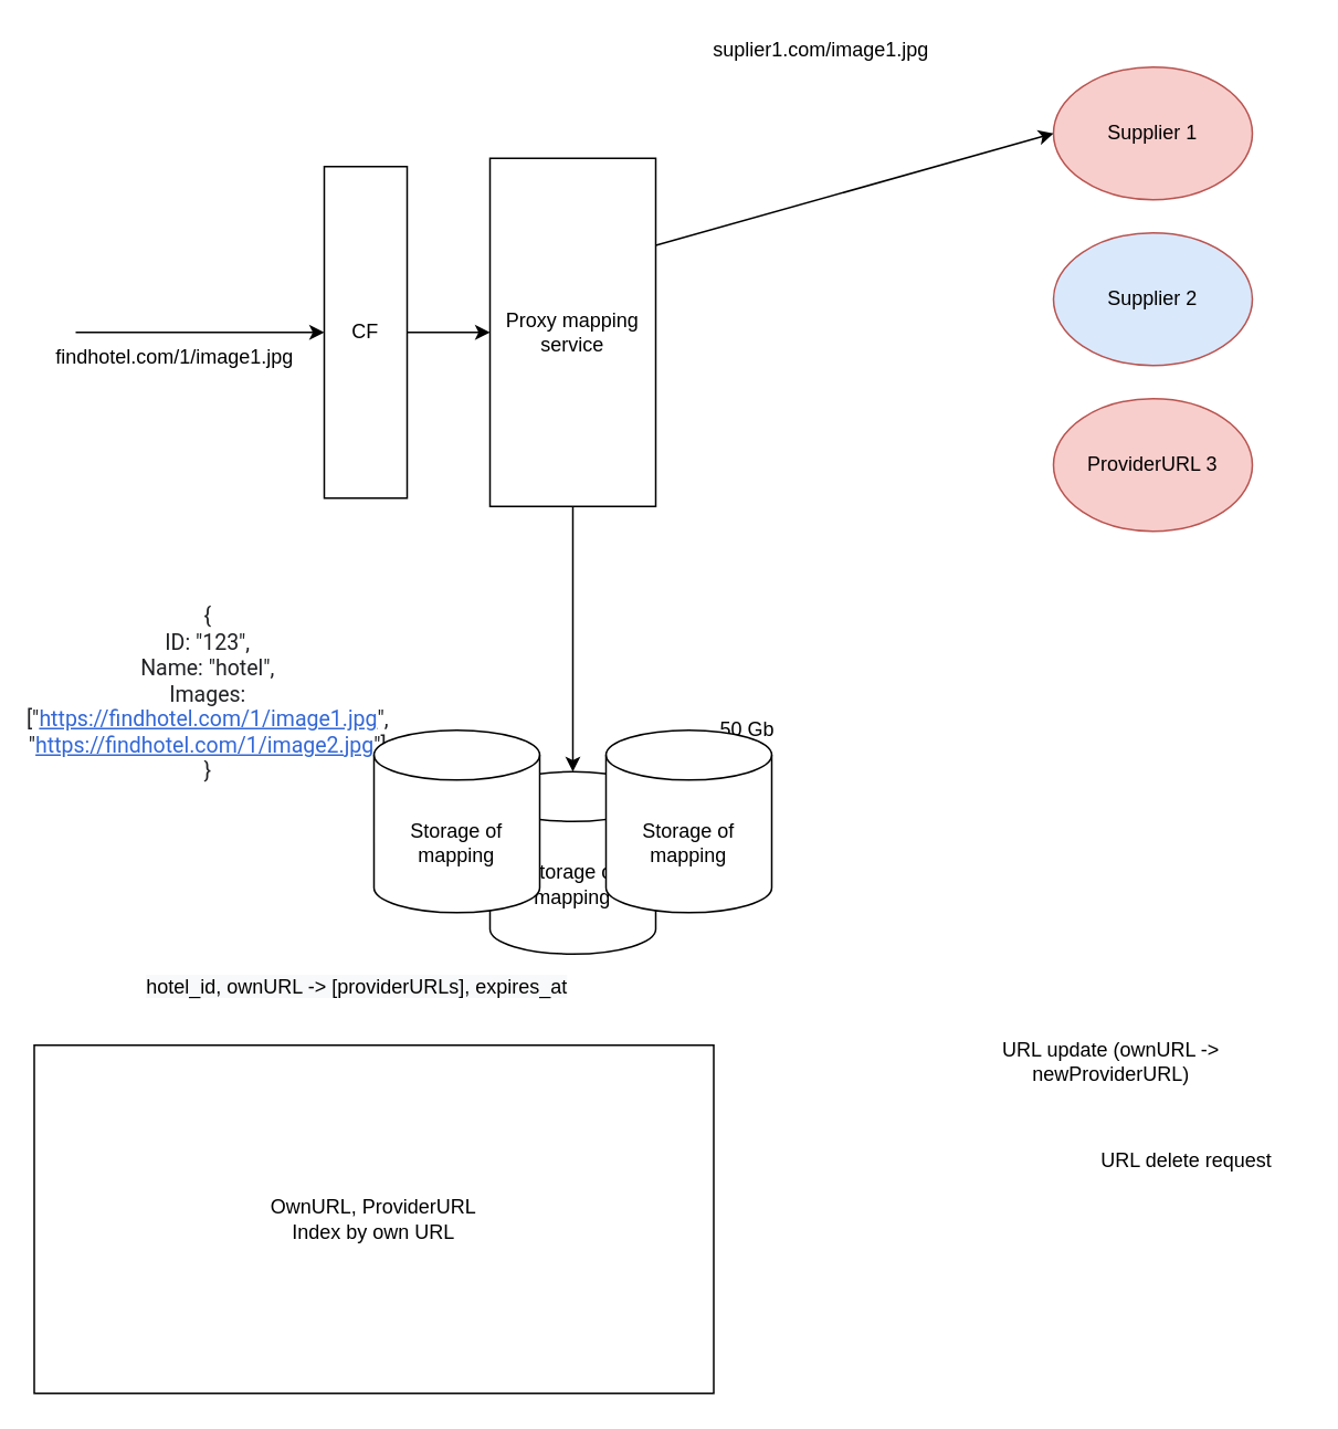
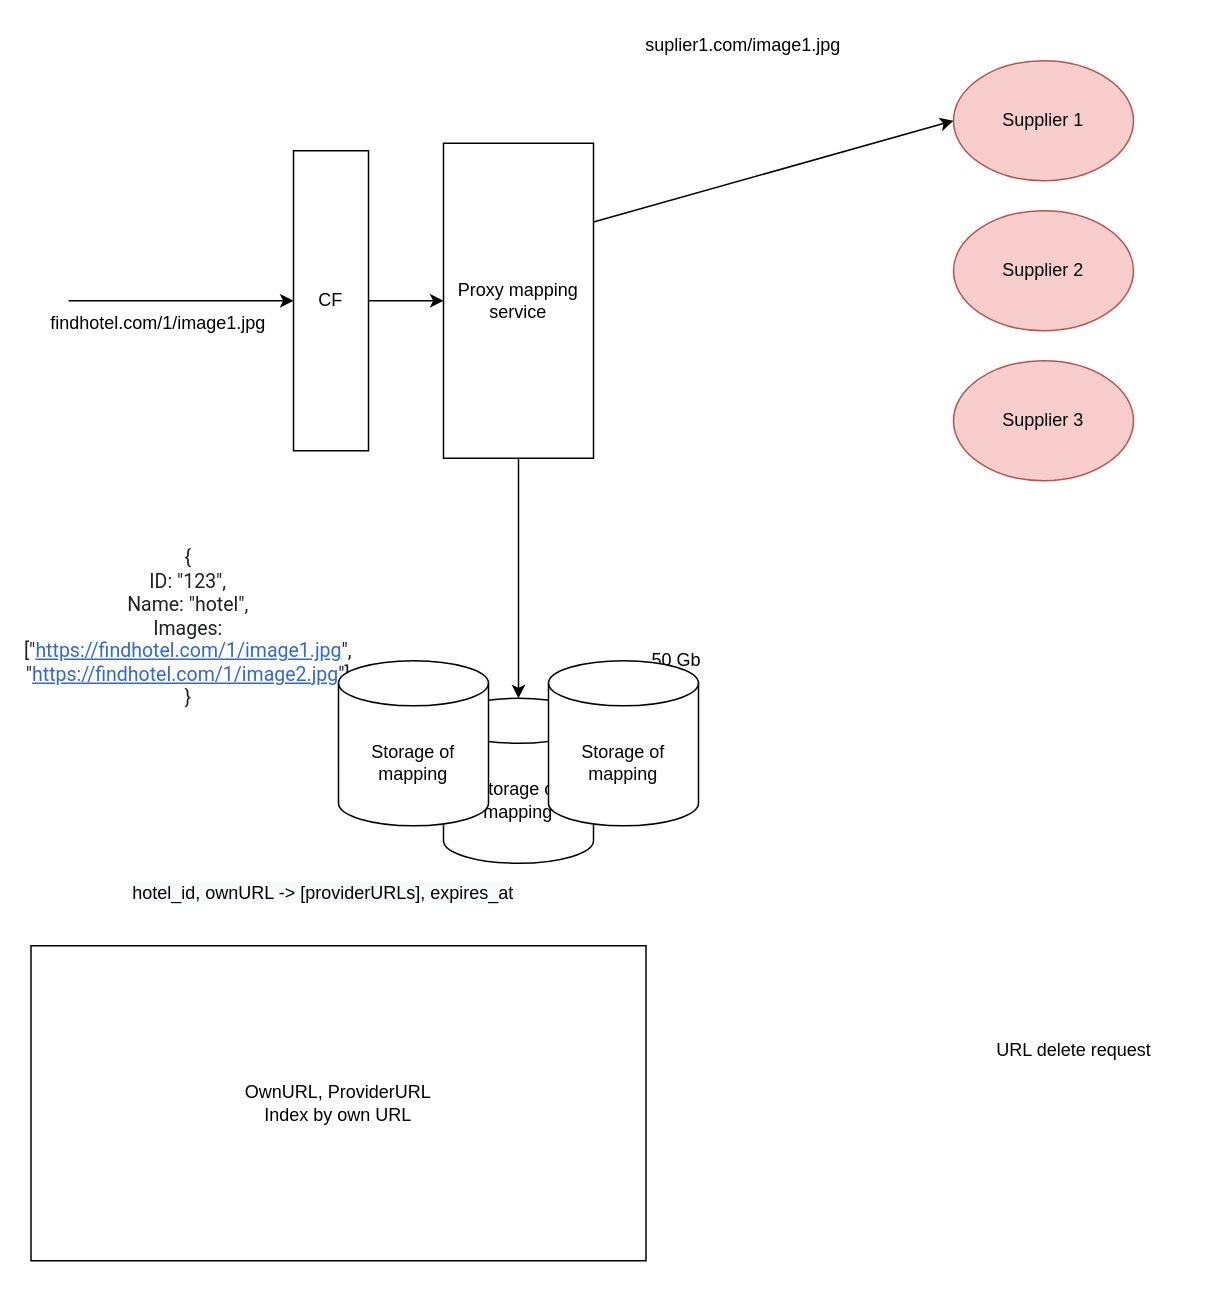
- <mxCell id="4" value="Supplier 2" style="ellipse;whiteSpace=wrap;html=1;fillColor=#dae8fc;strokeColor=#b85450;" vertex="1" parent="1"><mxGeometry x="635" y="140" width="120" height="80" as="geometry" /></mxCell>
+ <mxCell id="4" value="Supplier 2" style="ellipse;whiteSpace=wrap;html=1;fillColor=#f8cecc;strokeColor=#b85450;" vertex="1" parent="1"><mxGeometry x="635" y="140" width="120" height="80" as="geometry" /></mxCell>
- <mxCell id="5" value="ProviderURL 3" style="ellipse;whiteSpace=wrap;html=1;fillColor=#f8cecc;strokeColor=#b85450;" vertex="1" parent="1"><mxGeometry x="635" y="240" width="120" height="80" as="geometry" /></mxCell>
+ <mxCell id="5" value="Supplier 3" style="ellipse;whiteSpace=wrap;html=1;fillColor=#f8cecc;strokeColor=#b85450;" vertex="1" parent="1"><mxGeometry x="635" y="240" width="120" height="80" as="geometry" /></mxCell>
- <mxCell id="17" value="URL update (ownURL -&amp;gt; newProviderURL)" style="text;html=1;strokeColor=none;fillColor=none;align=center;verticalAlign=middle;whiteSpace=wrap;rounded=0;" vertex="1" parent="1"><mxGeometry x="555" y="620" width="230" height="40" as="geometry" /></mxCell>
